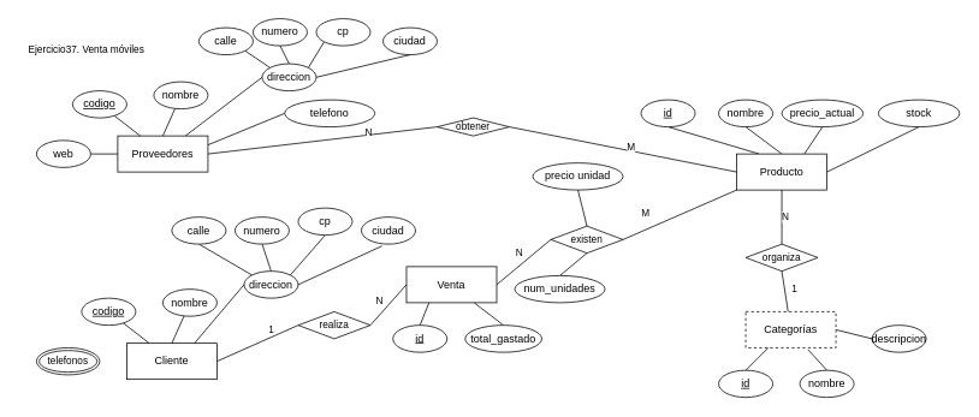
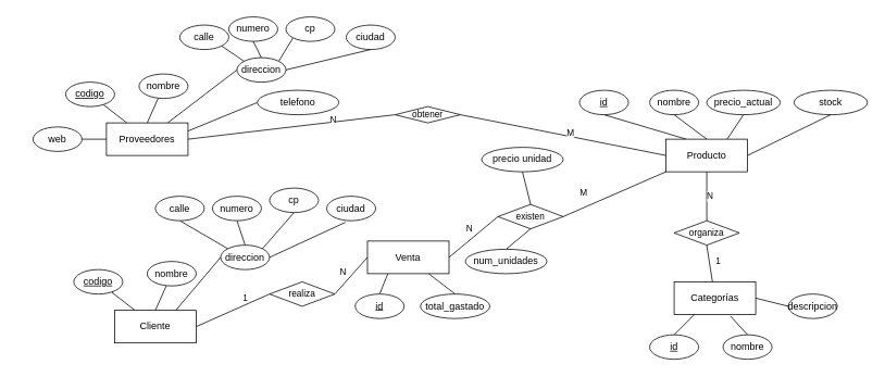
- <mxCell id="77" value="Ejercicio37. Venta móviles" style="text;html=1;align=center;verticalAlign=middle;resizable=0;points=[];autosize=1;strokeColor=none;fillColor=none;fontSize=11;fontFamily=Helvetica;fontColor=default;" vertex="1" parent="1"><mxGeometry x="20" y="40" width="150" height="30" as="geometry" /></mxCell>
- <mxCell id="29" value="Categorías" style="whiteSpace=wrap;html=1;align=center;dashed=1;" vertex="1" parent="1"><mxGeometry x="826" y="345" width="100" height="40" as="geometry" /></mxCell>
+ <mxCell id="29" value="Categorías" style="whiteSpace=wrap;html=1;align=center;" vertex="1" parent="1"><mxGeometry x="826" y="345" width="100" height="40" as="geometry" /></mxCell>
- <mxCell id="78" value="telefonos" style="ellipse;shape=doubleEllipse;margin=3;whiteSpace=wrap;html=1;align=center;fontFamily=Helvetica;fontSize=11;fontColor=default;" vertex="1" parent="1"><mxGeometry x="40" y="385" width="70" height="30" as="geometry" /></mxCell>
